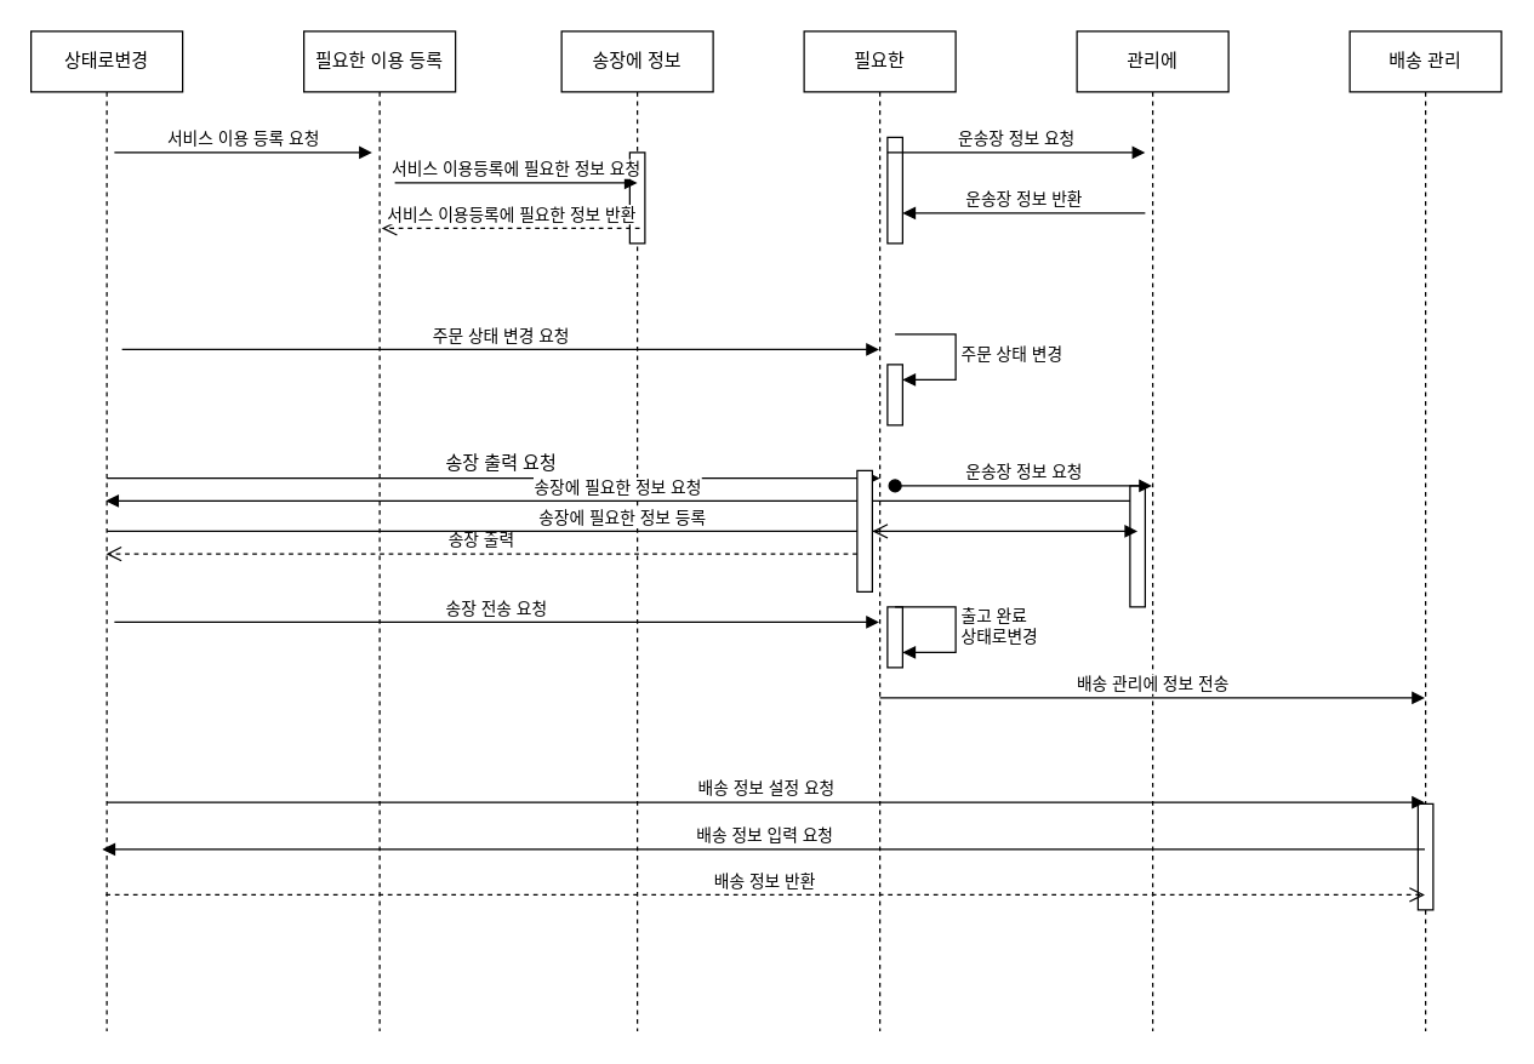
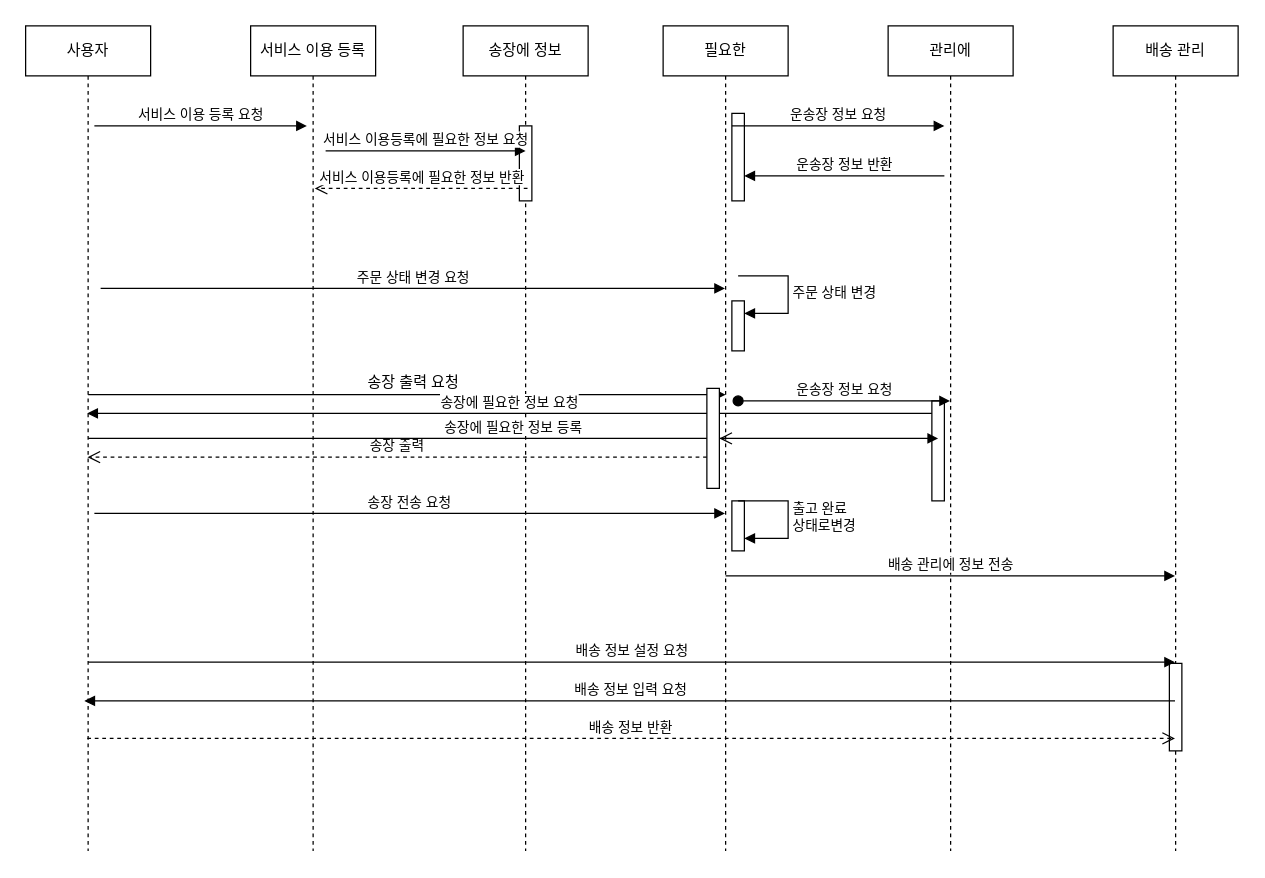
- <mxCell id="2" value="상태로변경" style="shape=umlLifeline;perimeter=lifelinePerimeter;whiteSpace=wrap;html=1;container=0;dropTarget=0;collapsible=0;recursiveResize=0;outlineConnect=0;portConstraint=eastwest;newEdgeStyle={&quot;edgeStyle&quot;:&quot;elbowEdgeStyle&quot;,&quot;elbow&quot;:&quot;vertical&quot;,&quot;curved&quot;:0,&quot;rounded&quot;:0};" parent="1" vertex="1"><mxGeometry x="20" y="20" width="100" height="660" as="geometry" /></mxCell>
+ <mxCell id="2" value="사용자" style="shape=umlLifeline;perimeter=lifelinePerimeter;whiteSpace=wrap;html=1;container=0;dropTarget=0;collapsible=0;recursiveResize=0;outlineConnect=0;portConstraint=eastwest;newEdgeStyle={&quot;edgeStyle&quot;:&quot;elbowEdgeStyle&quot;,&quot;elbow&quot;:&quot;vertical&quot;,&quot;curved&quot;:0,&quot;rounded&quot;:0};" parent="1" vertex="1"><mxGeometry x="20" y="20" width="100" height="660" as="geometry" /></mxCell>
- <mxCell id="3" value="필요한 이용 등록" style="shape=umlLifeline;perimeter=lifelinePerimeter;whiteSpace=wrap;html=1;container=0;dropTarget=0;collapsible=0;recursiveResize=0;outlineConnect=0;portConstraint=eastwest;newEdgeStyle={&quot;edgeStyle&quot;:&quot;elbowEdgeStyle&quot;,&quot;elbow&quot;:&quot;vertical&quot;,&quot;curved&quot;:0,&quot;rounded&quot;:0};" parent="1" vertex="1"><mxGeometry x="200" y="20" width="100" height="660" as="geometry" /></mxCell>
+ <mxCell id="3" value="서비스 이용 등록" style="shape=umlLifeline;perimeter=lifelinePerimeter;whiteSpace=wrap;html=1;container=0;dropTarget=0;collapsible=0;recursiveResize=0;outlineConnect=0;portConstraint=eastwest;newEdgeStyle={&quot;edgeStyle&quot;:&quot;elbowEdgeStyle&quot;,&quot;elbow&quot;:&quot;vertical&quot;,&quot;curved&quot;:0,&quot;rounded&quot;:0};" parent="1" vertex="1"><mxGeometry x="200" y="20" width="100" height="660" as="geometry" /></mxCell>
